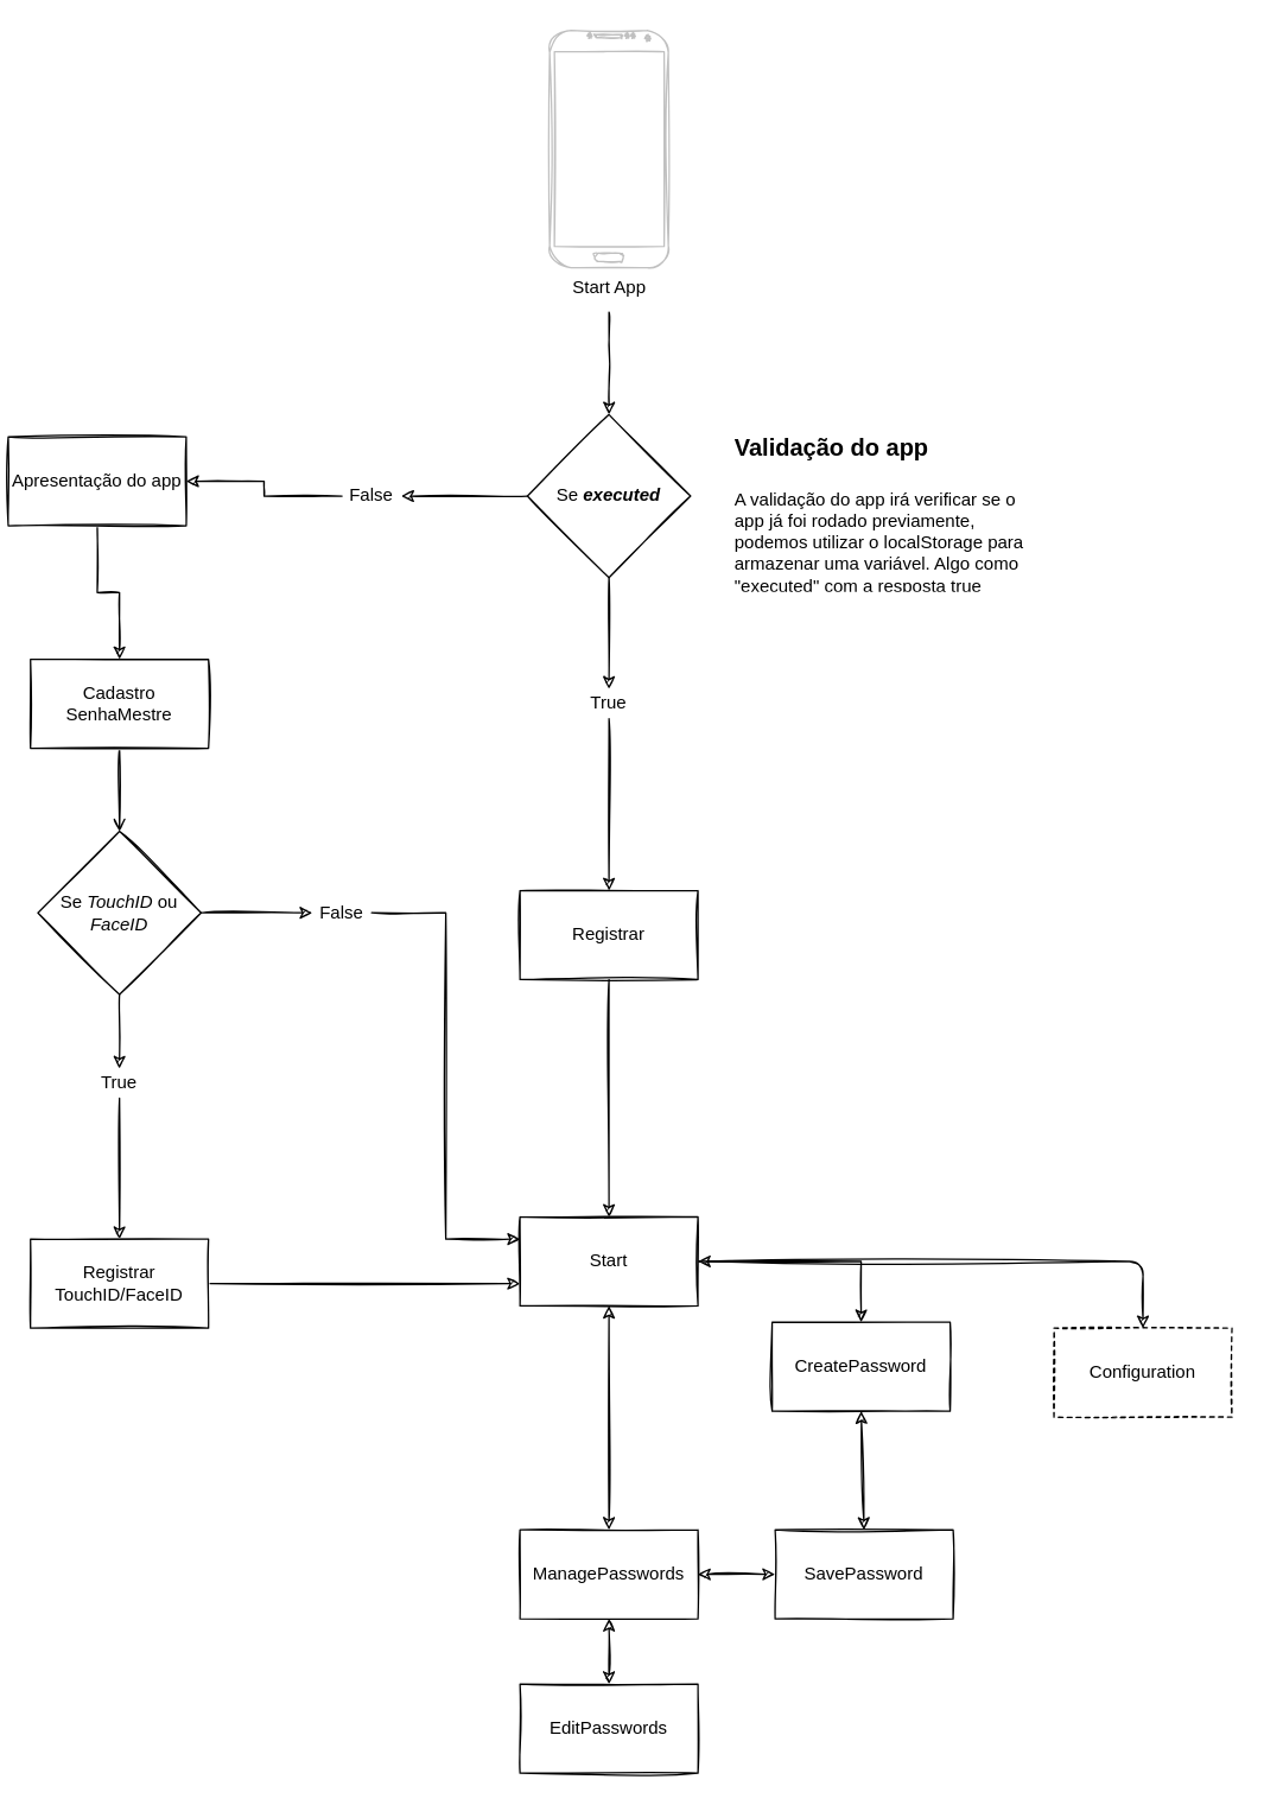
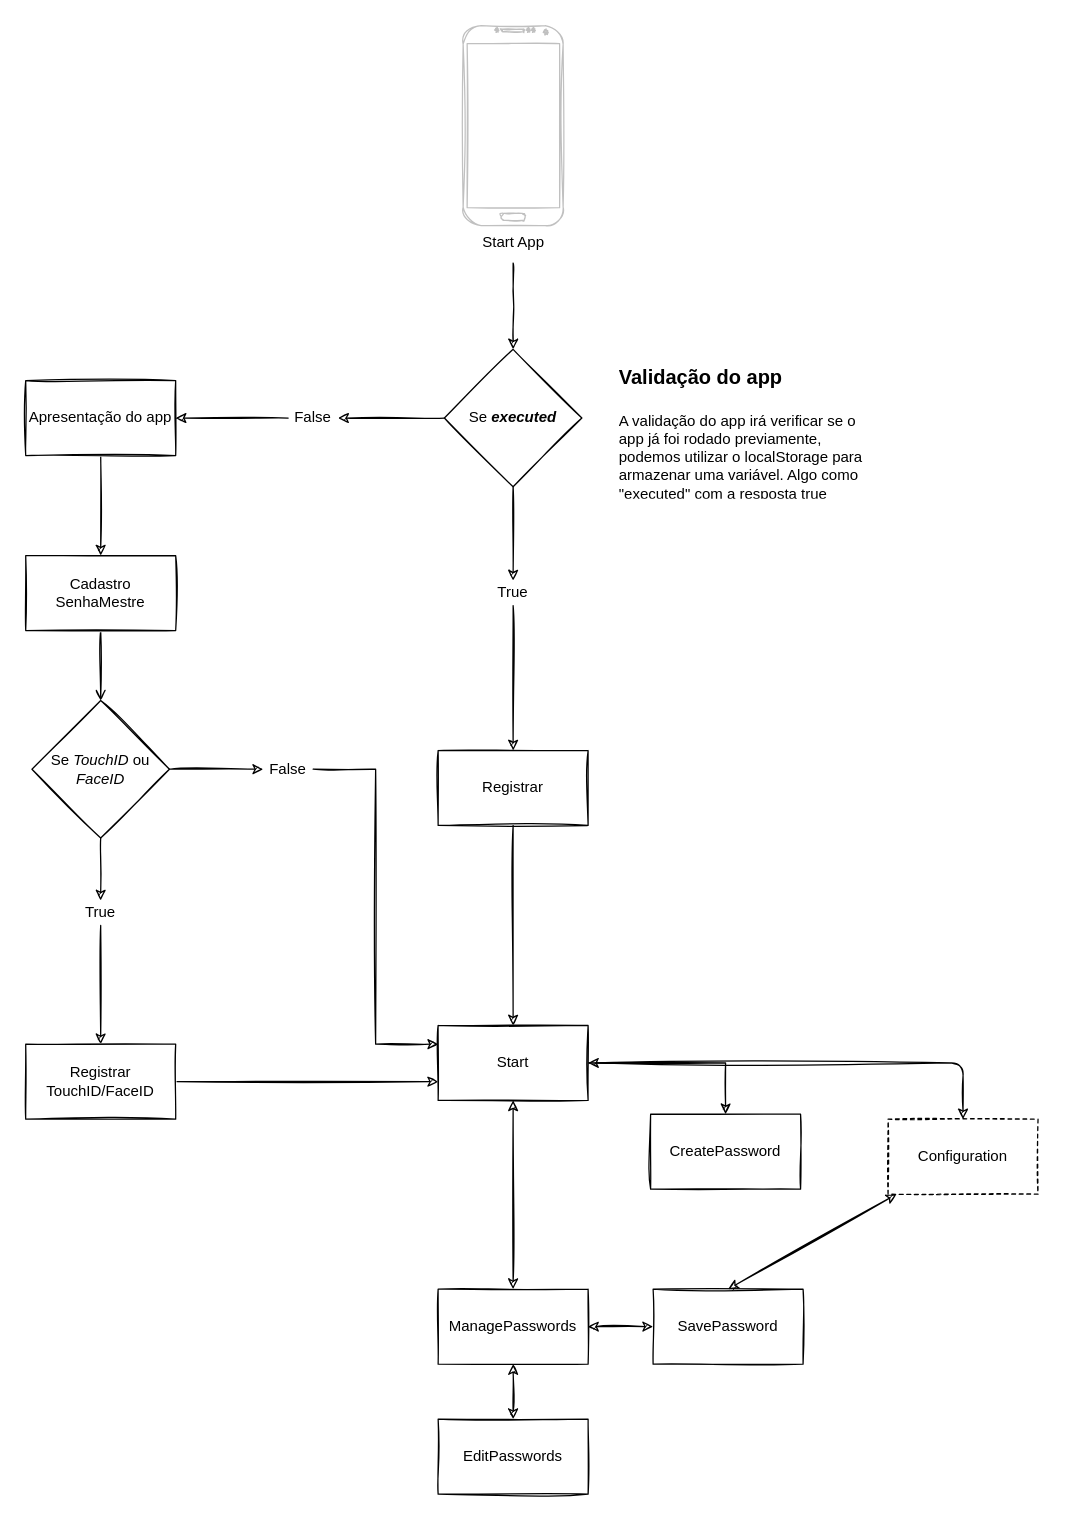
- <mxCell id="15" value="Apresentação do app" style="whiteSpace=wrap;html=1;sketch=1;" parent="1" vertex="1"><mxGeometry x="5" y="294" width="120" height="60" as="geometry" /></mxCell>
+ <mxCell id="15" value="Apresentação do app" style="whiteSpace=wrap;html=1;sketch=1;" parent="1" vertex="1"><mxGeometry x="20" y="304" width="120" height="60" as="geometry" /></mxCell>
- <mxCell id="32" value="" style="endArrow=classic;startArrow=classic;html=1;entryX=0.5;entryY=1;entryDx=0;entryDy=0;exitX=0.5;exitY=0;exitDx=0;exitDy=0;sketch=1;" parent="1" source="29" target="27" edge="1"><mxGeometry width="50" height="50" relative="1" as="geometry"><mxPoint x="410" y="829" as="sourcePoint" /><mxPoint x="460" y="779" as="targetPoint" /></mxGeometry></mxCell>
+ <mxCell id="32" value="" style="endArrow=classic;startArrow=classic;html=1;exitX=0.5;exitY=0;exitDx=0;exitDy=0;sketch=1;" parent="1" source="29" target="35" edge="1"><mxGeometry width="50" height="50" relative="1" as="geometry"><mxPoint x="410" y="829" as="sourcePoint" /><mxPoint x="460" y="779" as="targetPoint" /></mxGeometry></mxCell>
